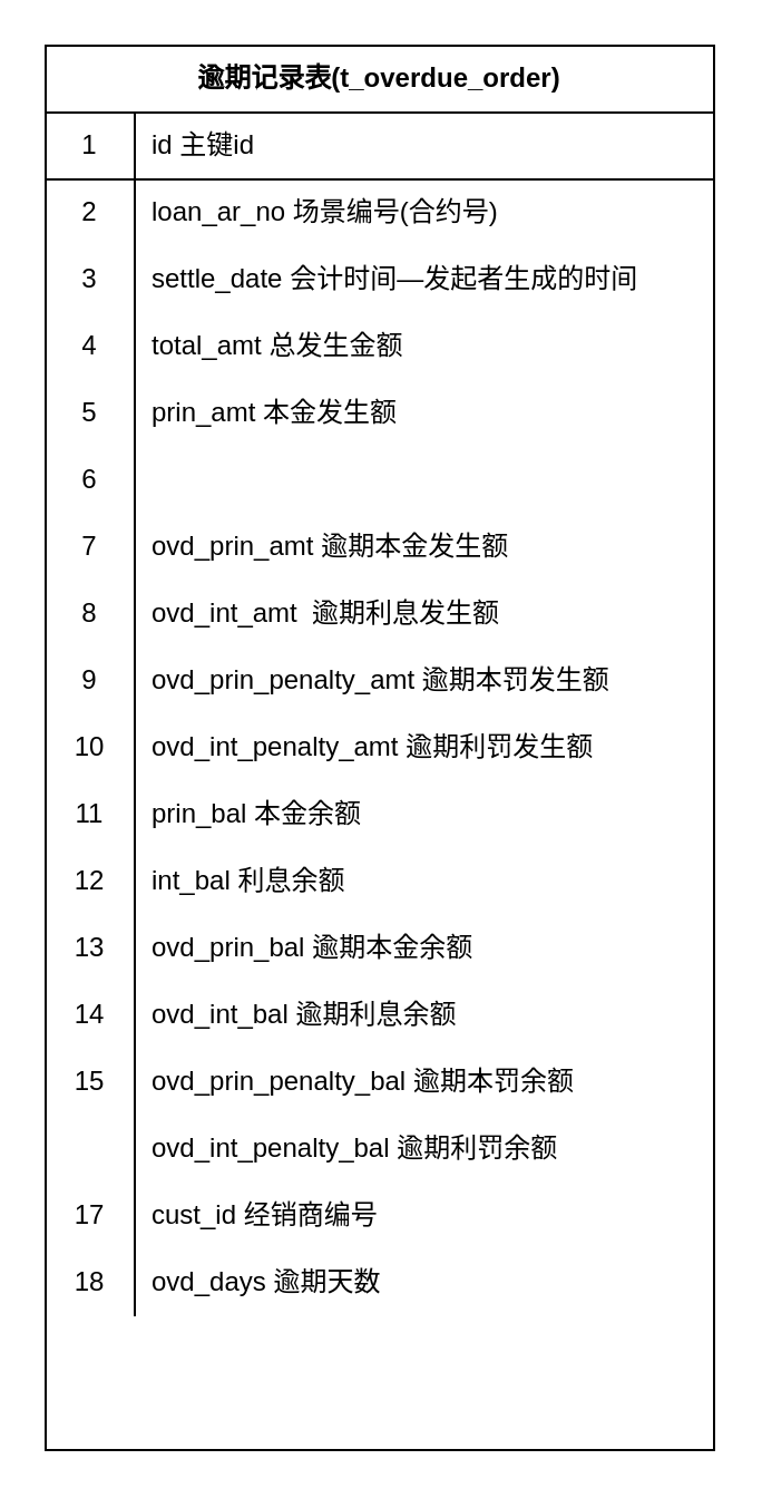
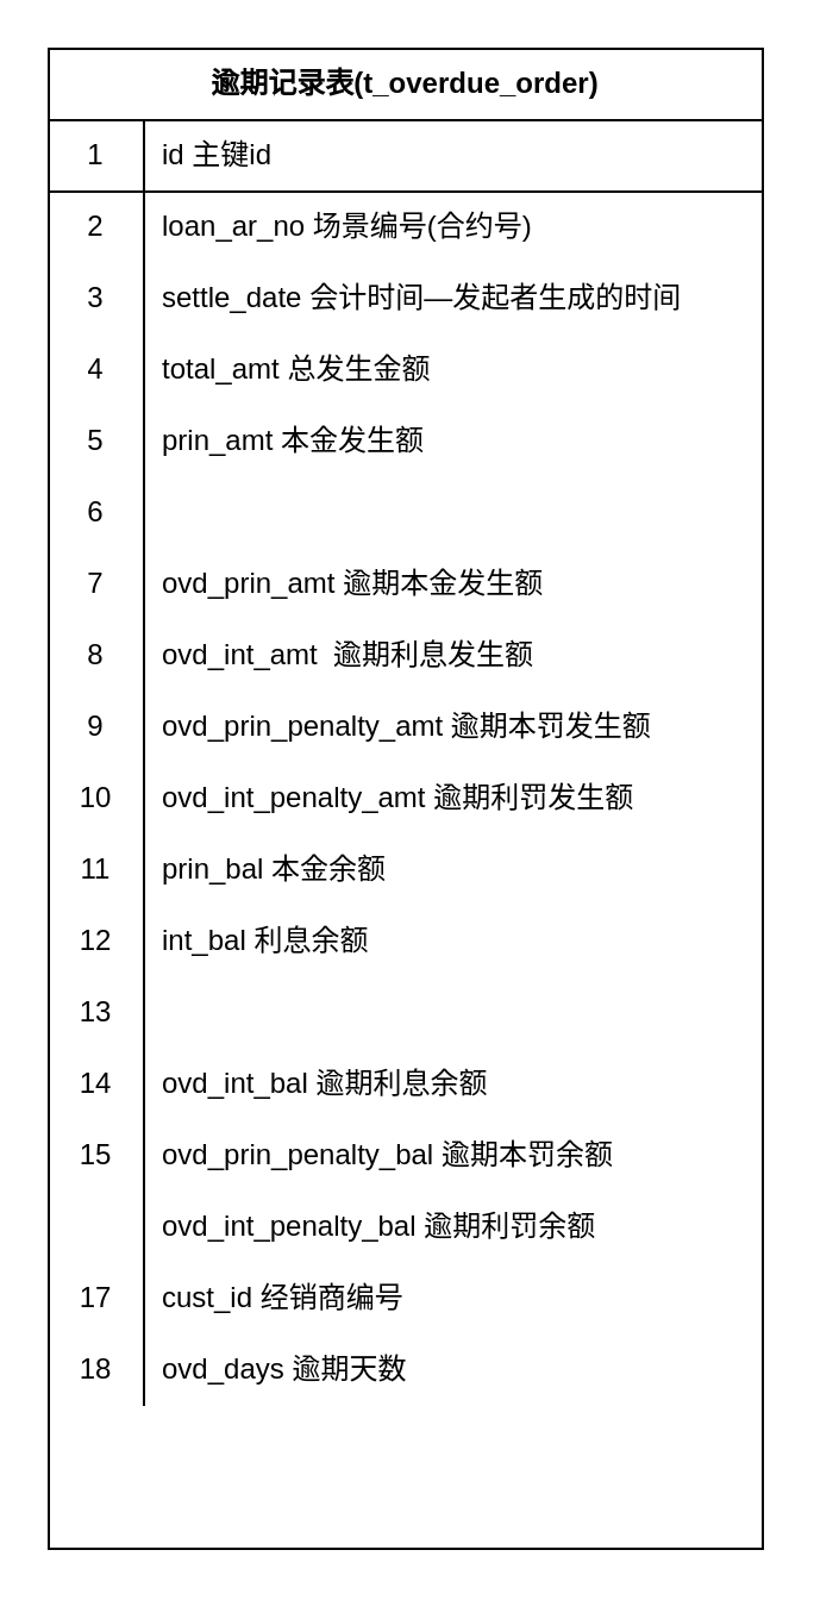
- <mxCell id="40" value="&lt;span&gt;ovd_prin_bal&lt;/span&gt;&lt;span&gt;&amp;nbsp;&lt;/span&gt;&lt;span&gt;逾期本⾦余额&lt;/span&gt;" style="shape=partialRectangle;html=1;whiteSpace=wrap;connectable=0;fillColor=none;top=0;left=0;bottom=0;right=0;align=left;spacingLeft=6;overflow=hidden;" parent="38" vertex="1"><mxGeometry x="40" width="260" height="30" as="geometry"><mxRectangle width="260" height="30" as="alternateBounds" /></mxGeometry></mxCell>
